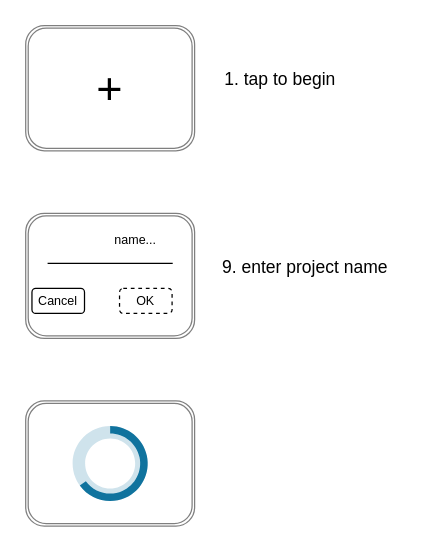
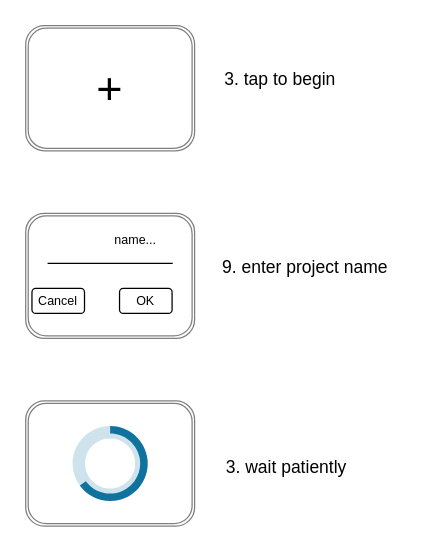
- <mxCell id="3" value="&lt;font style=&quot;font-size: 14px&quot;&gt;1. tap to begin&amp;nbsp;&lt;/font&gt;" style="text;html=1;align=center;verticalAlign=middle;resizable=0;points=[];autosize=1;strokeColor=none;fillColor=none;fontSize=24;" parent="1" vertex="1"><mxGeometry x="170" y="40" width="110" height="40" as="geometry" /></mxCell>
+ <mxCell id="3" value="&lt;font style=&quot;font-size: 14px&quot;&gt;3. tap to begin&amp;nbsp;&lt;/font&gt;" style="text;html=1;align=center;verticalAlign=middle;resizable=0;points=[];autosize=1;strokeColor=none;fillColor=none;fontSize=24;" parent="1" vertex="1"><mxGeometry x="170" y="40" width="110" height="40" as="geometry" /></mxCell>
- <mxCell id="8" value="OK" style="rounded=1;whiteSpace=wrap;html=1;fontSize=10;dashed=1;" parent="1" vertex="1"><mxGeometry x="95" y="230" width="42" height="20" as="geometry" /></mxCell>
+ <mxCell id="8" value="OK" style="rounded=1;whiteSpace=wrap;html=1;fontSize=10;" parent="1" vertex="1"><mxGeometry x="95" y="230" width="42" height="20" as="geometry" /></mxCell>
+ <mxCell id="11" value="&lt;font style=&quot;font-size: 14px&quot;&gt;3. wait patiently&amp;nbsp;&lt;/font&gt;" style="text;html=1;align=center;verticalAlign=middle;resizable=0;points=[];autosize=1;strokeColor=none;fillColor=none;fontSize=24;" parent="1" vertex="1"><mxGeometry x="170" y="350" width="120" height="40" as="geometry" /></mxCell>
